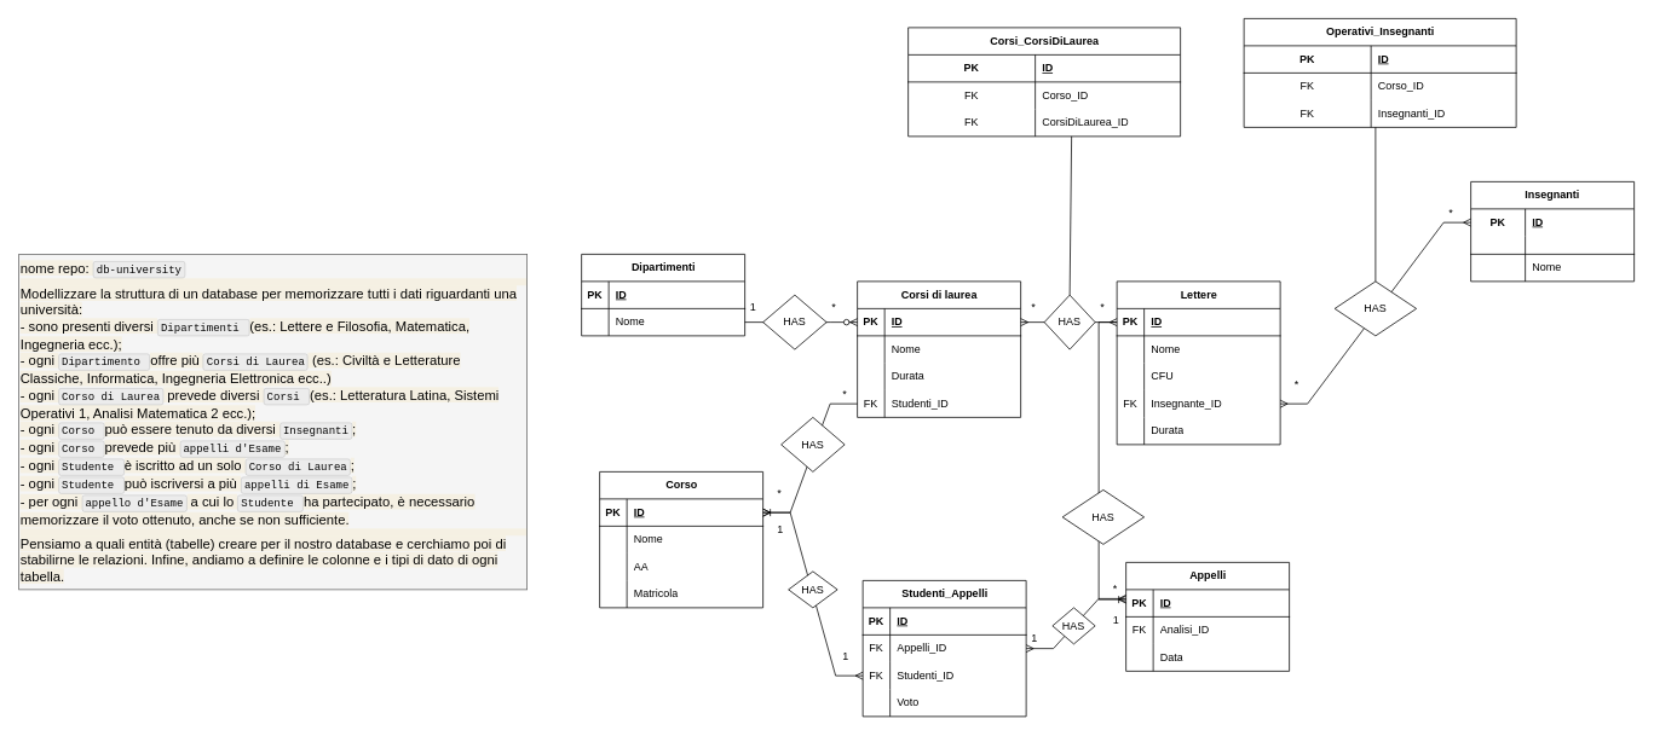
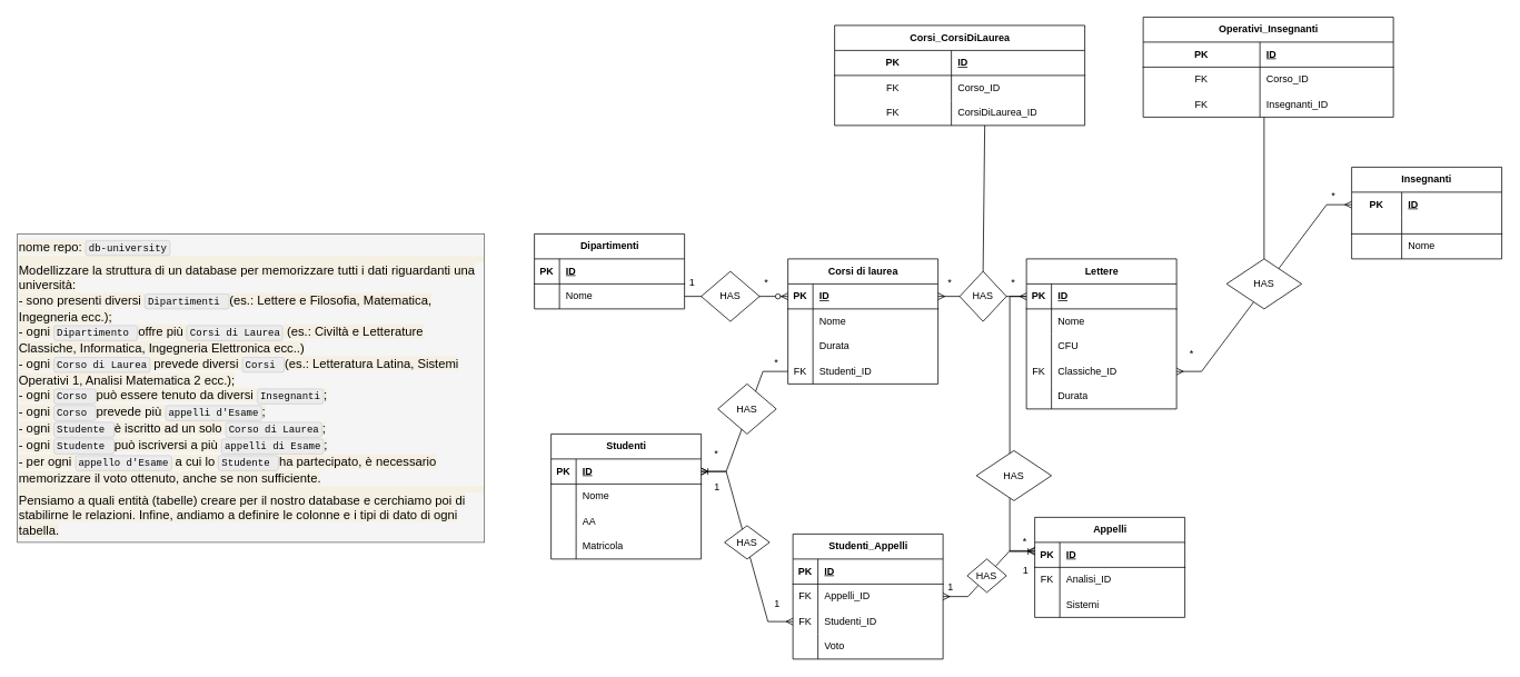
- <mxCell id="36" value="Insegnante_ID" style="shape=partialRectangle;connectable=0;fillColor=none;top=0;left=0;bottom=0;right=0;align=left;spacingLeft=6;overflow=hidden;whiteSpace=wrap;html=1;" vertex="1" parent="34"><mxGeometry x="30" width="150" height="30" as="geometry"><mxRectangle width="150" height="30" as="alternateBounds" /></mxGeometry></mxCell>
+ <mxCell id="36" value="Classiche_ID" style="shape=partialRectangle;connectable=0;fillColor=none;top=0;left=0;bottom=0;right=0;align=left;spacingLeft=6;overflow=hidden;whiteSpace=wrap;html=1;" vertex="1" parent="34"><mxGeometry x="30" width="150" height="30" as="geometry"><mxRectangle width="150" height="30" as="alternateBounds" /></mxGeometry></mxCell>
- <mxCell id="83" value="Corso" style="shape=table;startSize=30;container=1;collapsible=1;childLayout=tableLayout;fixedRows=1;rowLines=0;fontStyle=1;align=center;resizeLast=1;html=1;" vertex="1" parent="1"><mxGeometry x="660" y="520" width="180" height="150" as="geometry" /></mxCell>
+ <mxCell id="83" value="Studenti" style="shape=table;startSize=30;container=1;collapsible=1;childLayout=tableLayout;fixedRows=1;rowLines=0;fontStyle=1;align=center;resizeLast=1;html=1;" vertex="1" parent="1"><mxGeometry x="660" y="520" width="180" height="150" as="geometry" /></mxCell>
- <mxCell id="107" value="Data" style="shape=partialRectangle;connectable=0;fillColor=none;top=0;left=0;bottom=0;right=0;align=left;spacingLeft=6;overflow=hidden;whiteSpace=wrap;html=1;" vertex="1" parent="105"><mxGeometry x="30" width="150" height="30" as="geometry"><mxRectangle width="150" height="30" as="alternateBounds" /></mxGeometry></mxCell>
+ <mxCell id="107" value="Sistemi" style="shape=partialRectangle;connectable=0;fillColor=none;top=0;left=0;bottom=0;right=0;align=left;spacingLeft=6;overflow=hidden;whiteSpace=wrap;html=1;" vertex="1" parent="105"><mxGeometry x="30" width="150" height="30" as="geometry"><mxRectangle width="150" height="30" as="alternateBounds" /></mxGeometry></mxCell>
